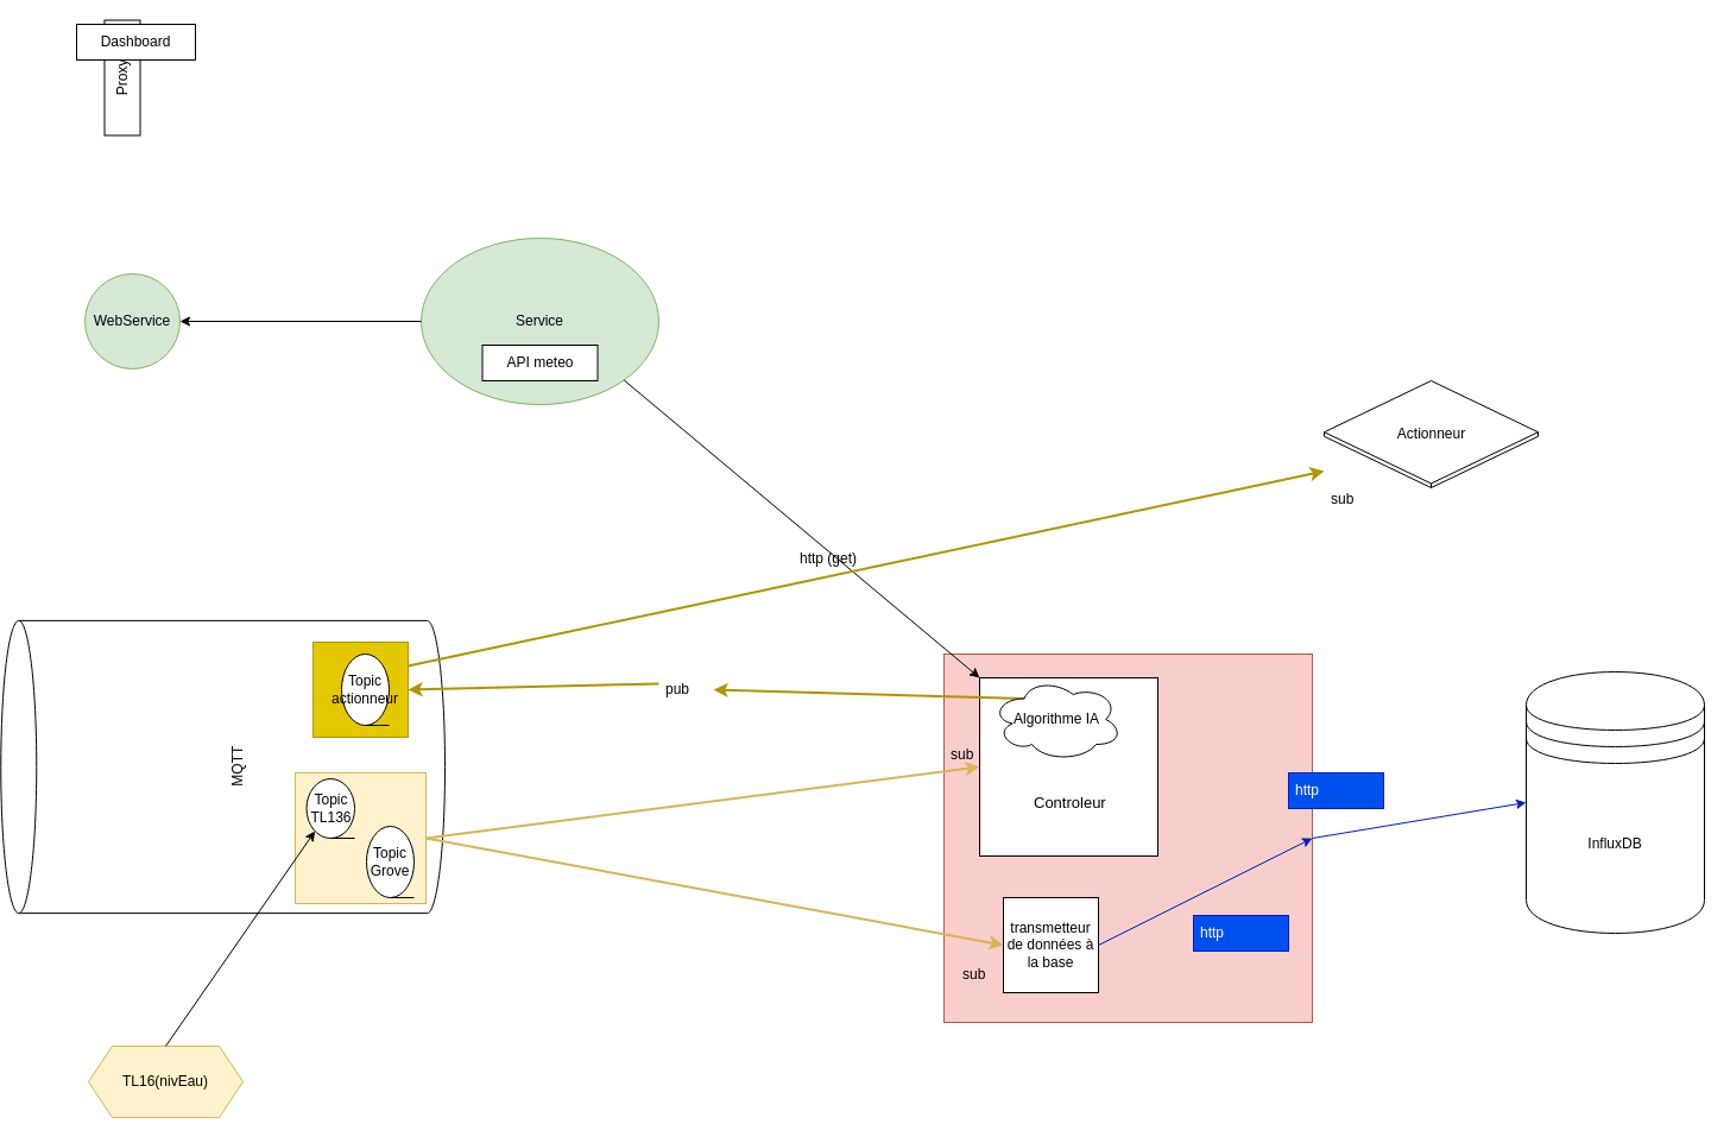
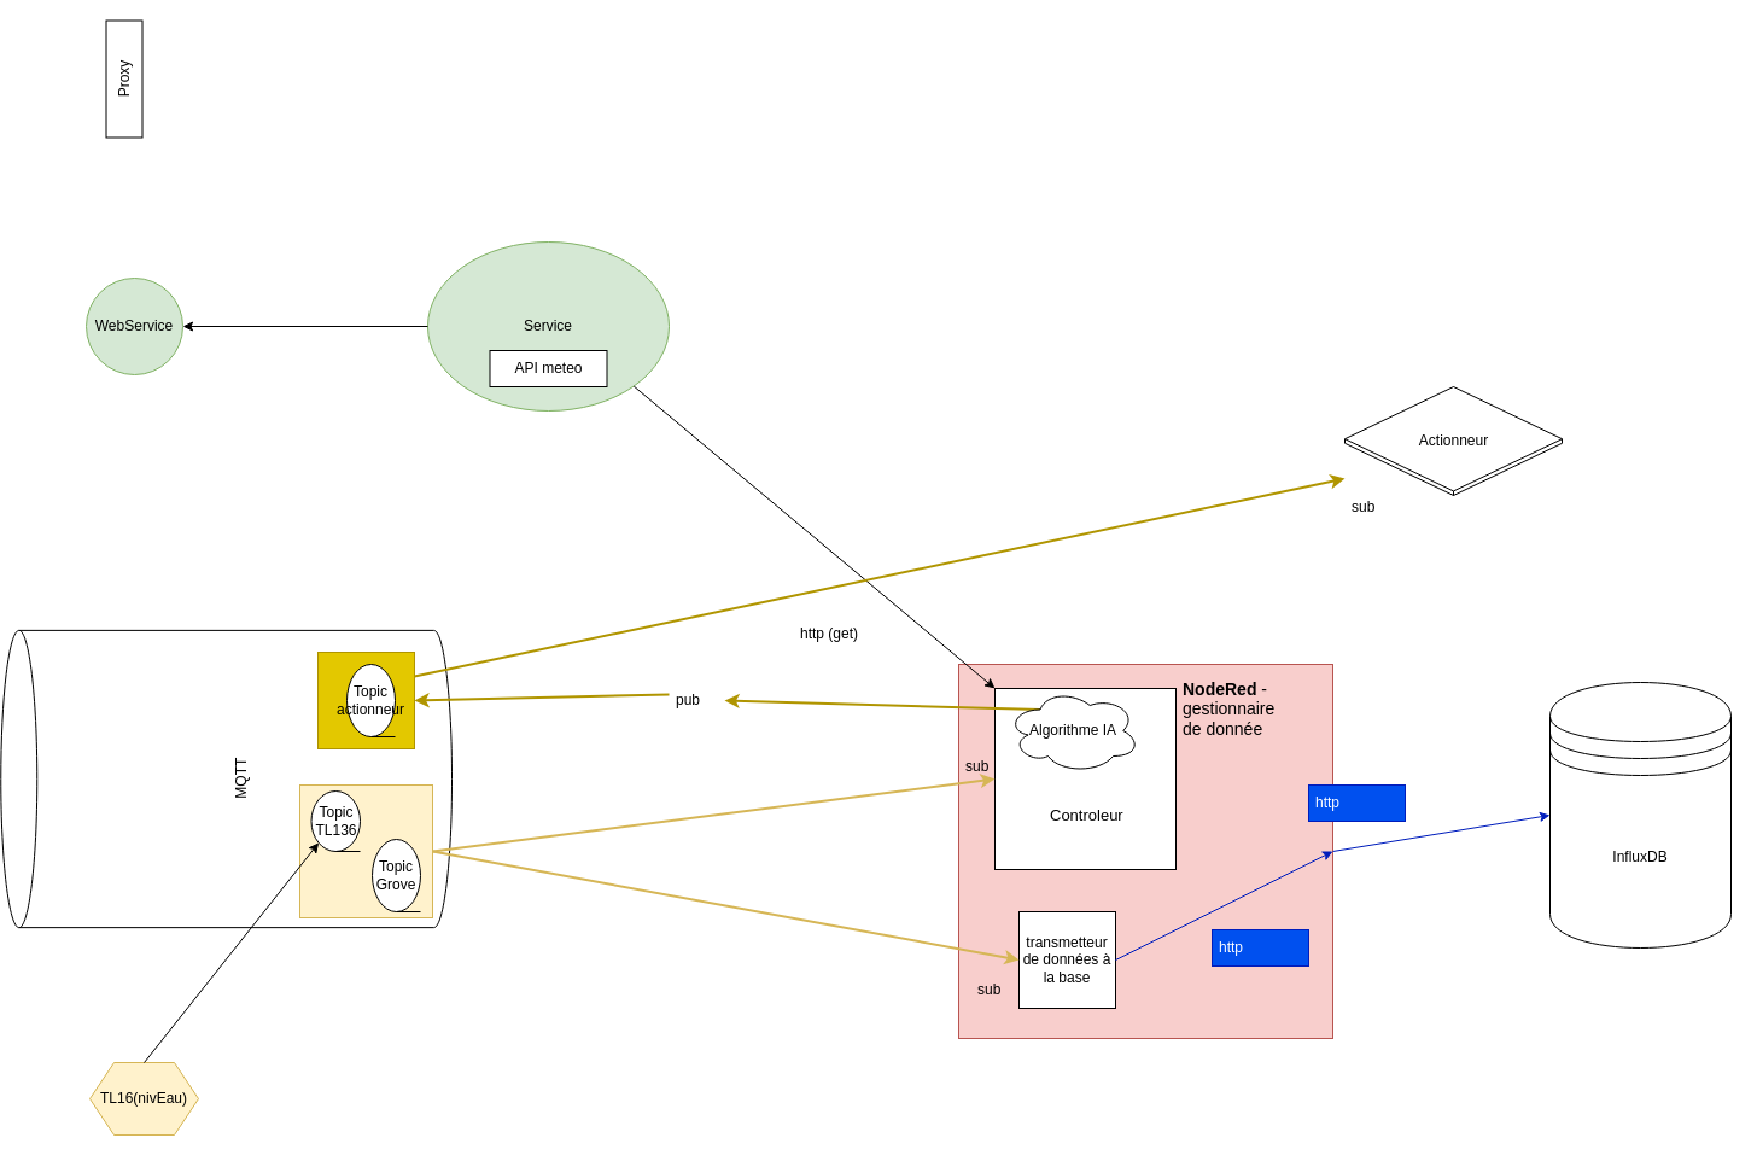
- <mxCell id="35" value="Dashboard" style="rounded=0;whiteSpace=wrap;html=1;" parent="1" vertex="1"><mxGeometry x="30" y="20" width="100" height="30" as="geometry" /></mxCell>
- <mxCell id="13" value="http (get)" style="text;strokeColor=none;fillColor=none;align=left;verticalAlign=middle;spacingLeft=4;spacingRight=4;overflow=hidden;points=[[0,0.5],[1,0.5]];portConstraint=eastwest;rotatable=0;whiteSpace=wrap;html=1;" parent="1" vertex="1"><mxGeometry x="632.5" y="455" width="80" height="30" as="geometry" /></mxCell>
+ <mxCell id="13" value="http (get)" style="text;strokeColor=none;fillColor=none;align=left;verticalAlign=middle;spacingLeft=4;spacingRight=4;overflow=hidden;points=[[0,0.5],[1,0.5]];portConstraint=eastwest;rotatable=0;whiteSpace=wrap;html=1;" parent="1" vertex="1"><mxGeometry x="622.5" y="510" width="80" height="30" as="geometry" /></mxCell>
+ <mxCell id="16" value="&lt;font style=&quot;font-size: 14px;&quot;&gt;&lt;b&gt;NodeRed&lt;/b&gt; - gestionnaire de donnée&lt;/font&gt;" style="text;strokeColor=none;fillColor=none;align=left;verticalAlign=middle;spacingLeft=4;spacingRight=4;overflow=hidden;points=[[0,0.5],[1,0.5]];portConstraint=eastwest;rotatable=0;whiteSpace=wrap;html=1;" parent="1" vertex="1"><mxGeometry x="940" y="560" width="90" height="50" as="geometry" /></mxCell>
- <mxCell id="19" value="TL16(nivEau)" style="shape=hexagon;perimeter=hexagonPerimeter2;whiteSpace=wrap;html=1;fixedSize=1;fillColor=#fff2cc;strokeColor=#d6b656;" parent="1" vertex="1"><mxGeometry x="40" y="880" width="130" height="60" as="geometry" /></mxCell>
+ <mxCell id="19" value="TL16(nivEau)" style="shape=hexagon;perimeter=hexagonPerimeter2;whiteSpace=wrap;html=1;fixedSize=1;fillColor=#fff2cc;strokeColor=#d6b656;" parent="1" vertex="1"><mxGeometry x="40" y="880" width="90" height="60" as="geometry" /></mxCell>
